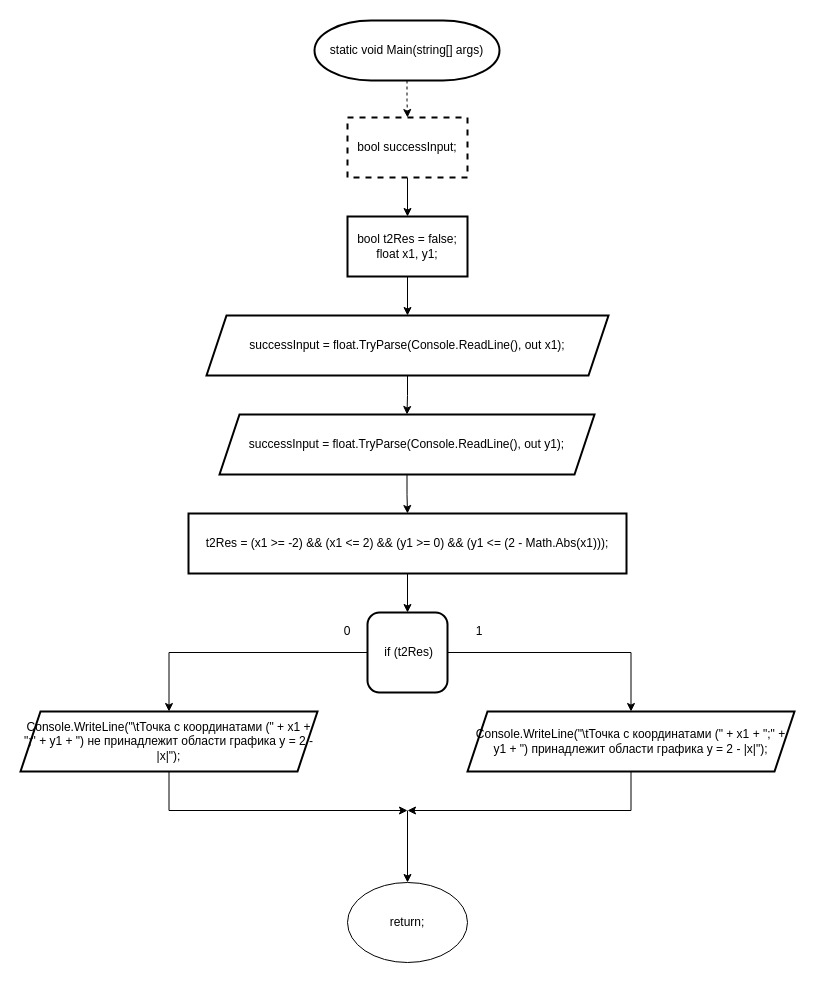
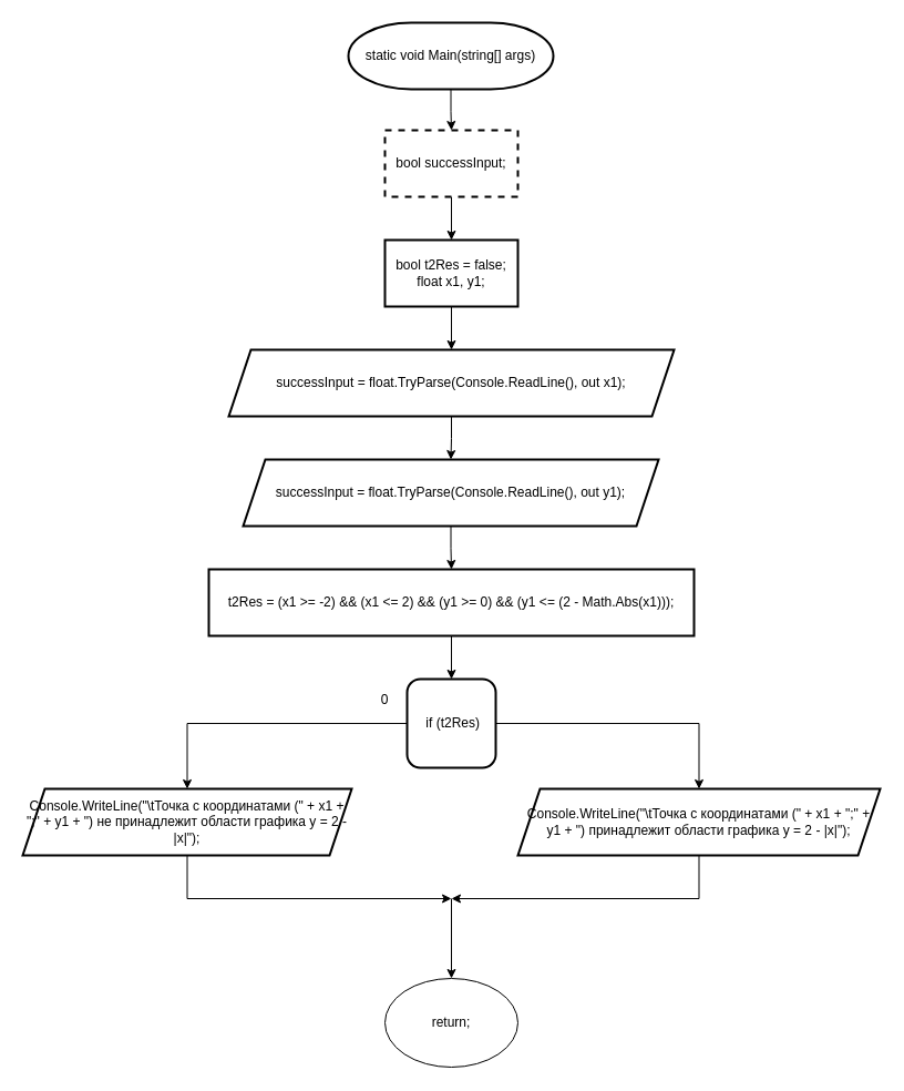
- <mxCell id="2" value="" style="edgeStyle=orthogonalEdgeStyle;rounded=0;orthogonalLoop=1;jettySize=auto;html=1;dashed=1;" edge="1" parent="1" source="3" target="5"><mxGeometry relative="1" as="geometry" /></mxCell>
+ <mxCell id="2" value="" style="edgeStyle=orthogonalEdgeStyle;rounded=0;orthogonalLoop=1;jettySize=auto;html=1;" edge="1" parent="1" source="3" target="5"><mxGeometry relative="1" as="geometry" /></mxCell>
- <mxCell id="19" value="1" style="text;html=1;strokeColor=none;fillColor=none;align=center;verticalAlign=middle;whiteSpace=wrap;rounded=0;" vertex="1" parent="1"><mxGeometry x="459" y="621" width="40" height="20" as="geometry" /></mxCell>
